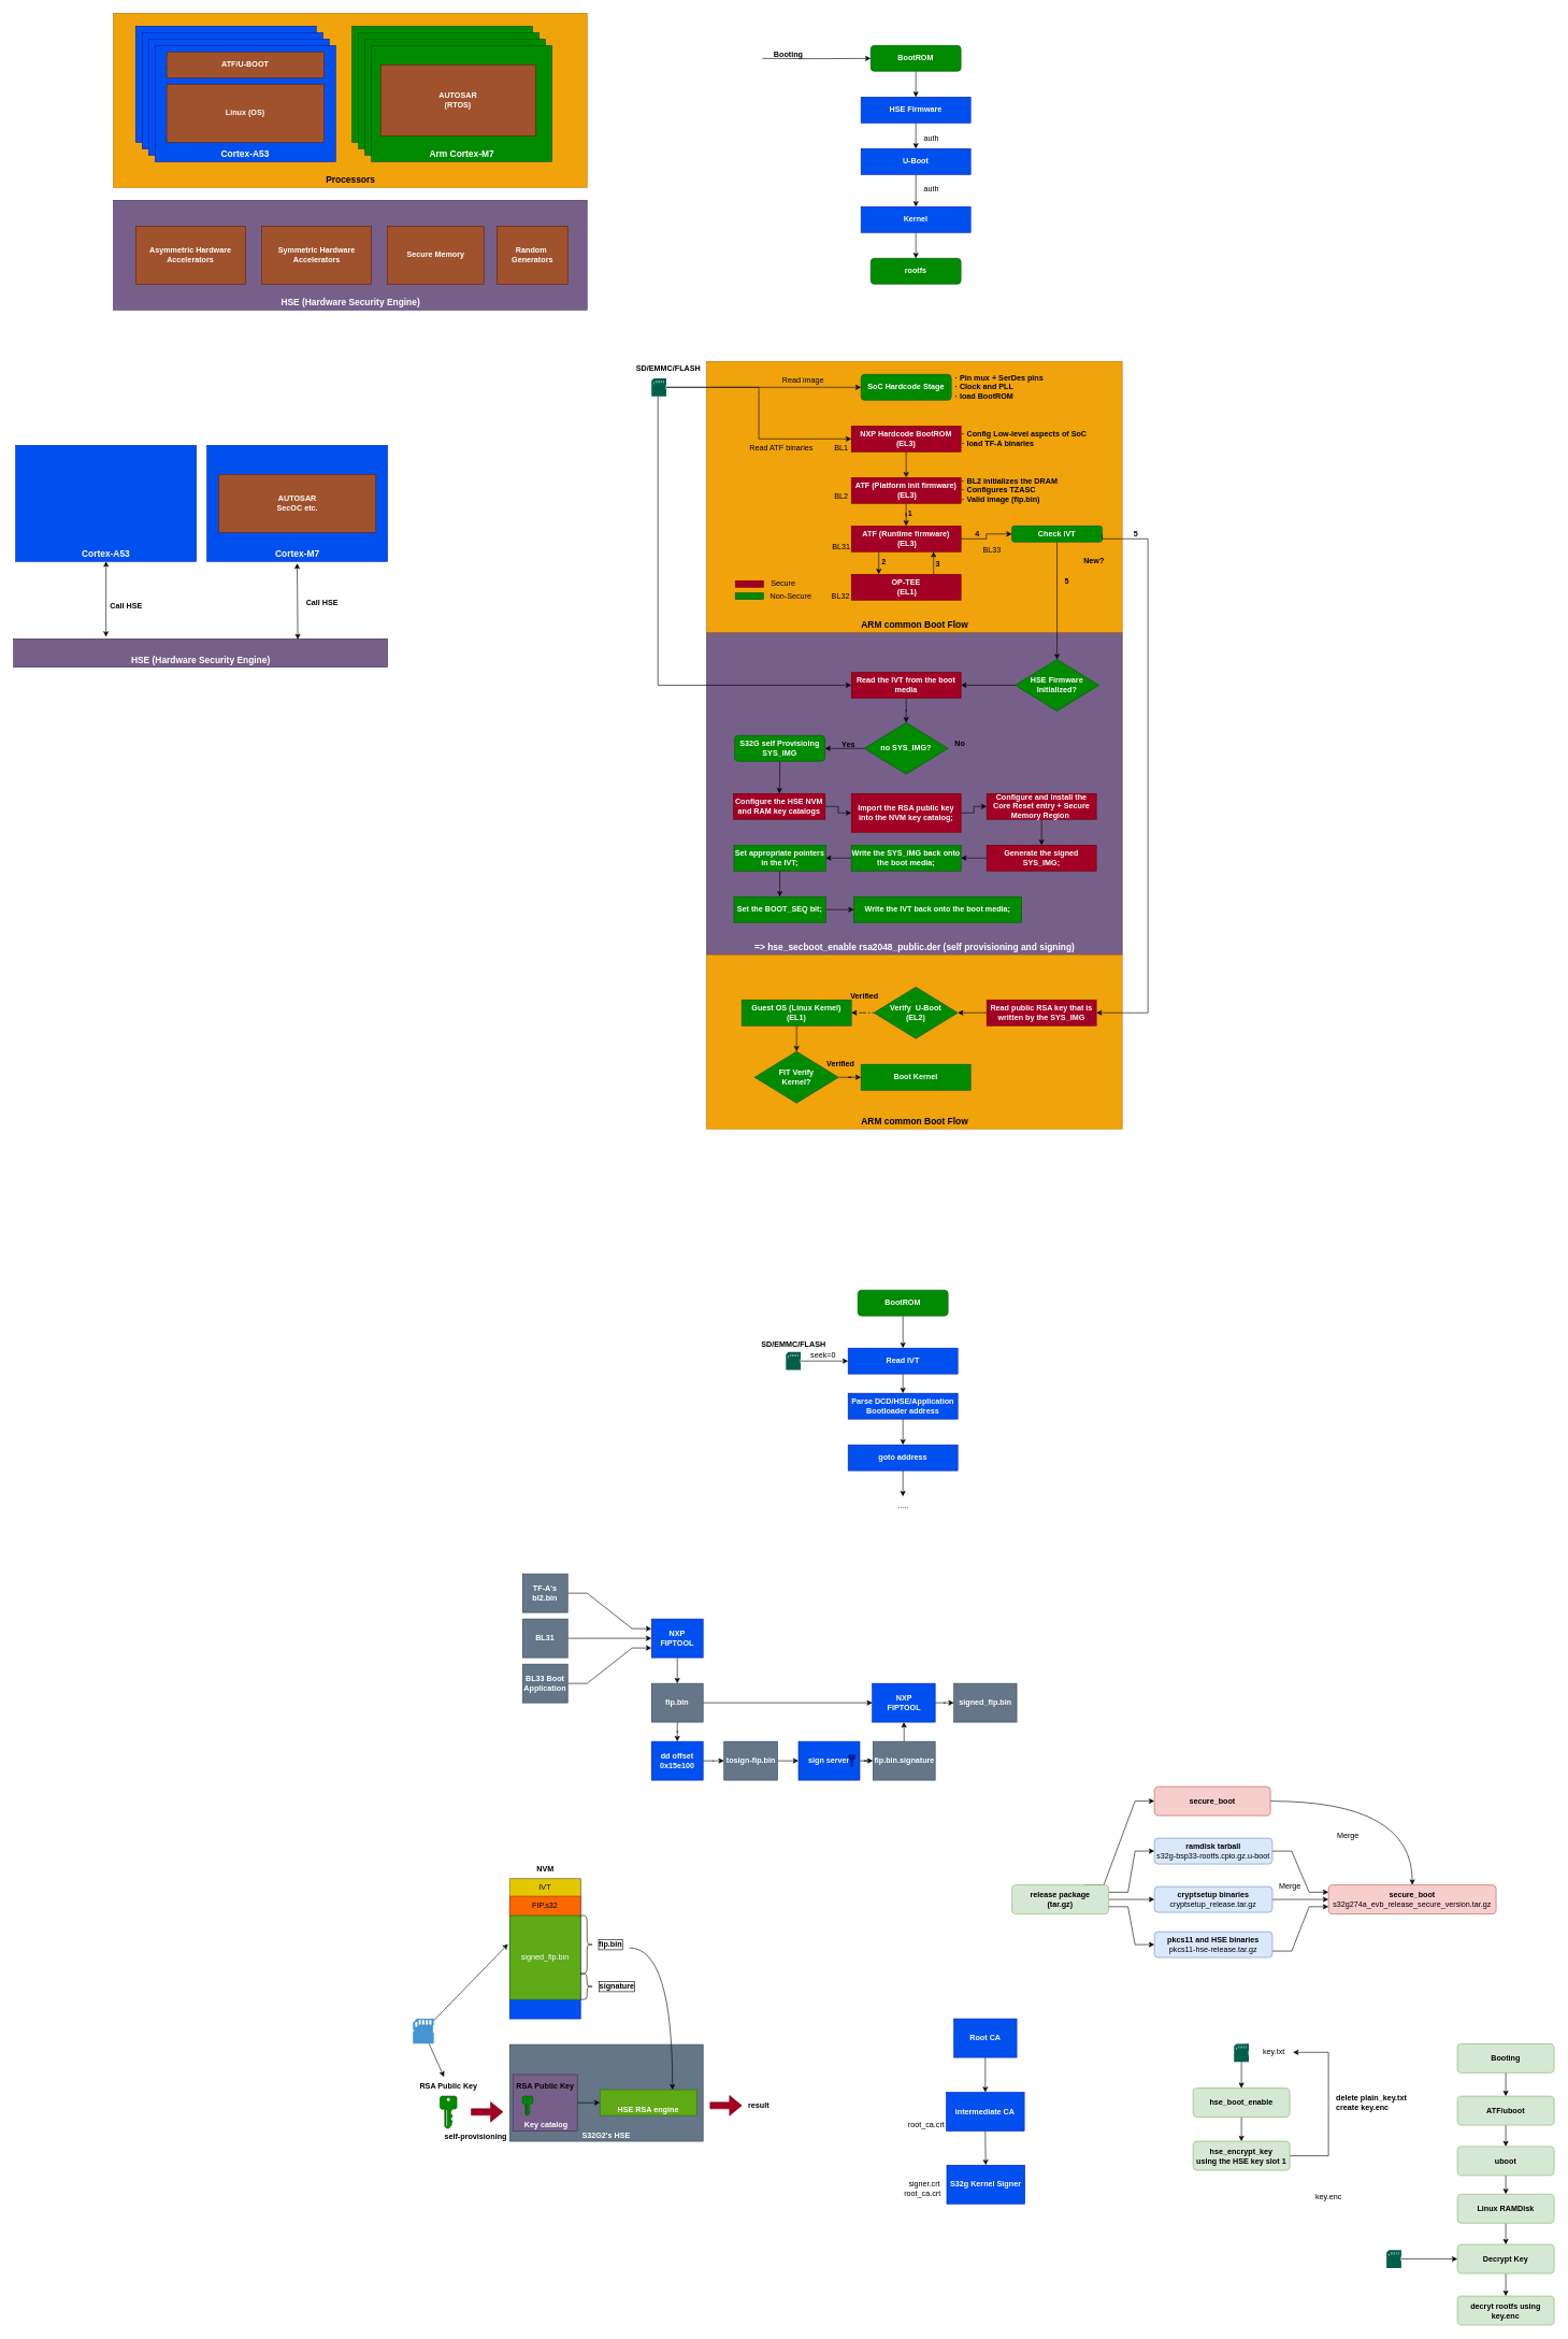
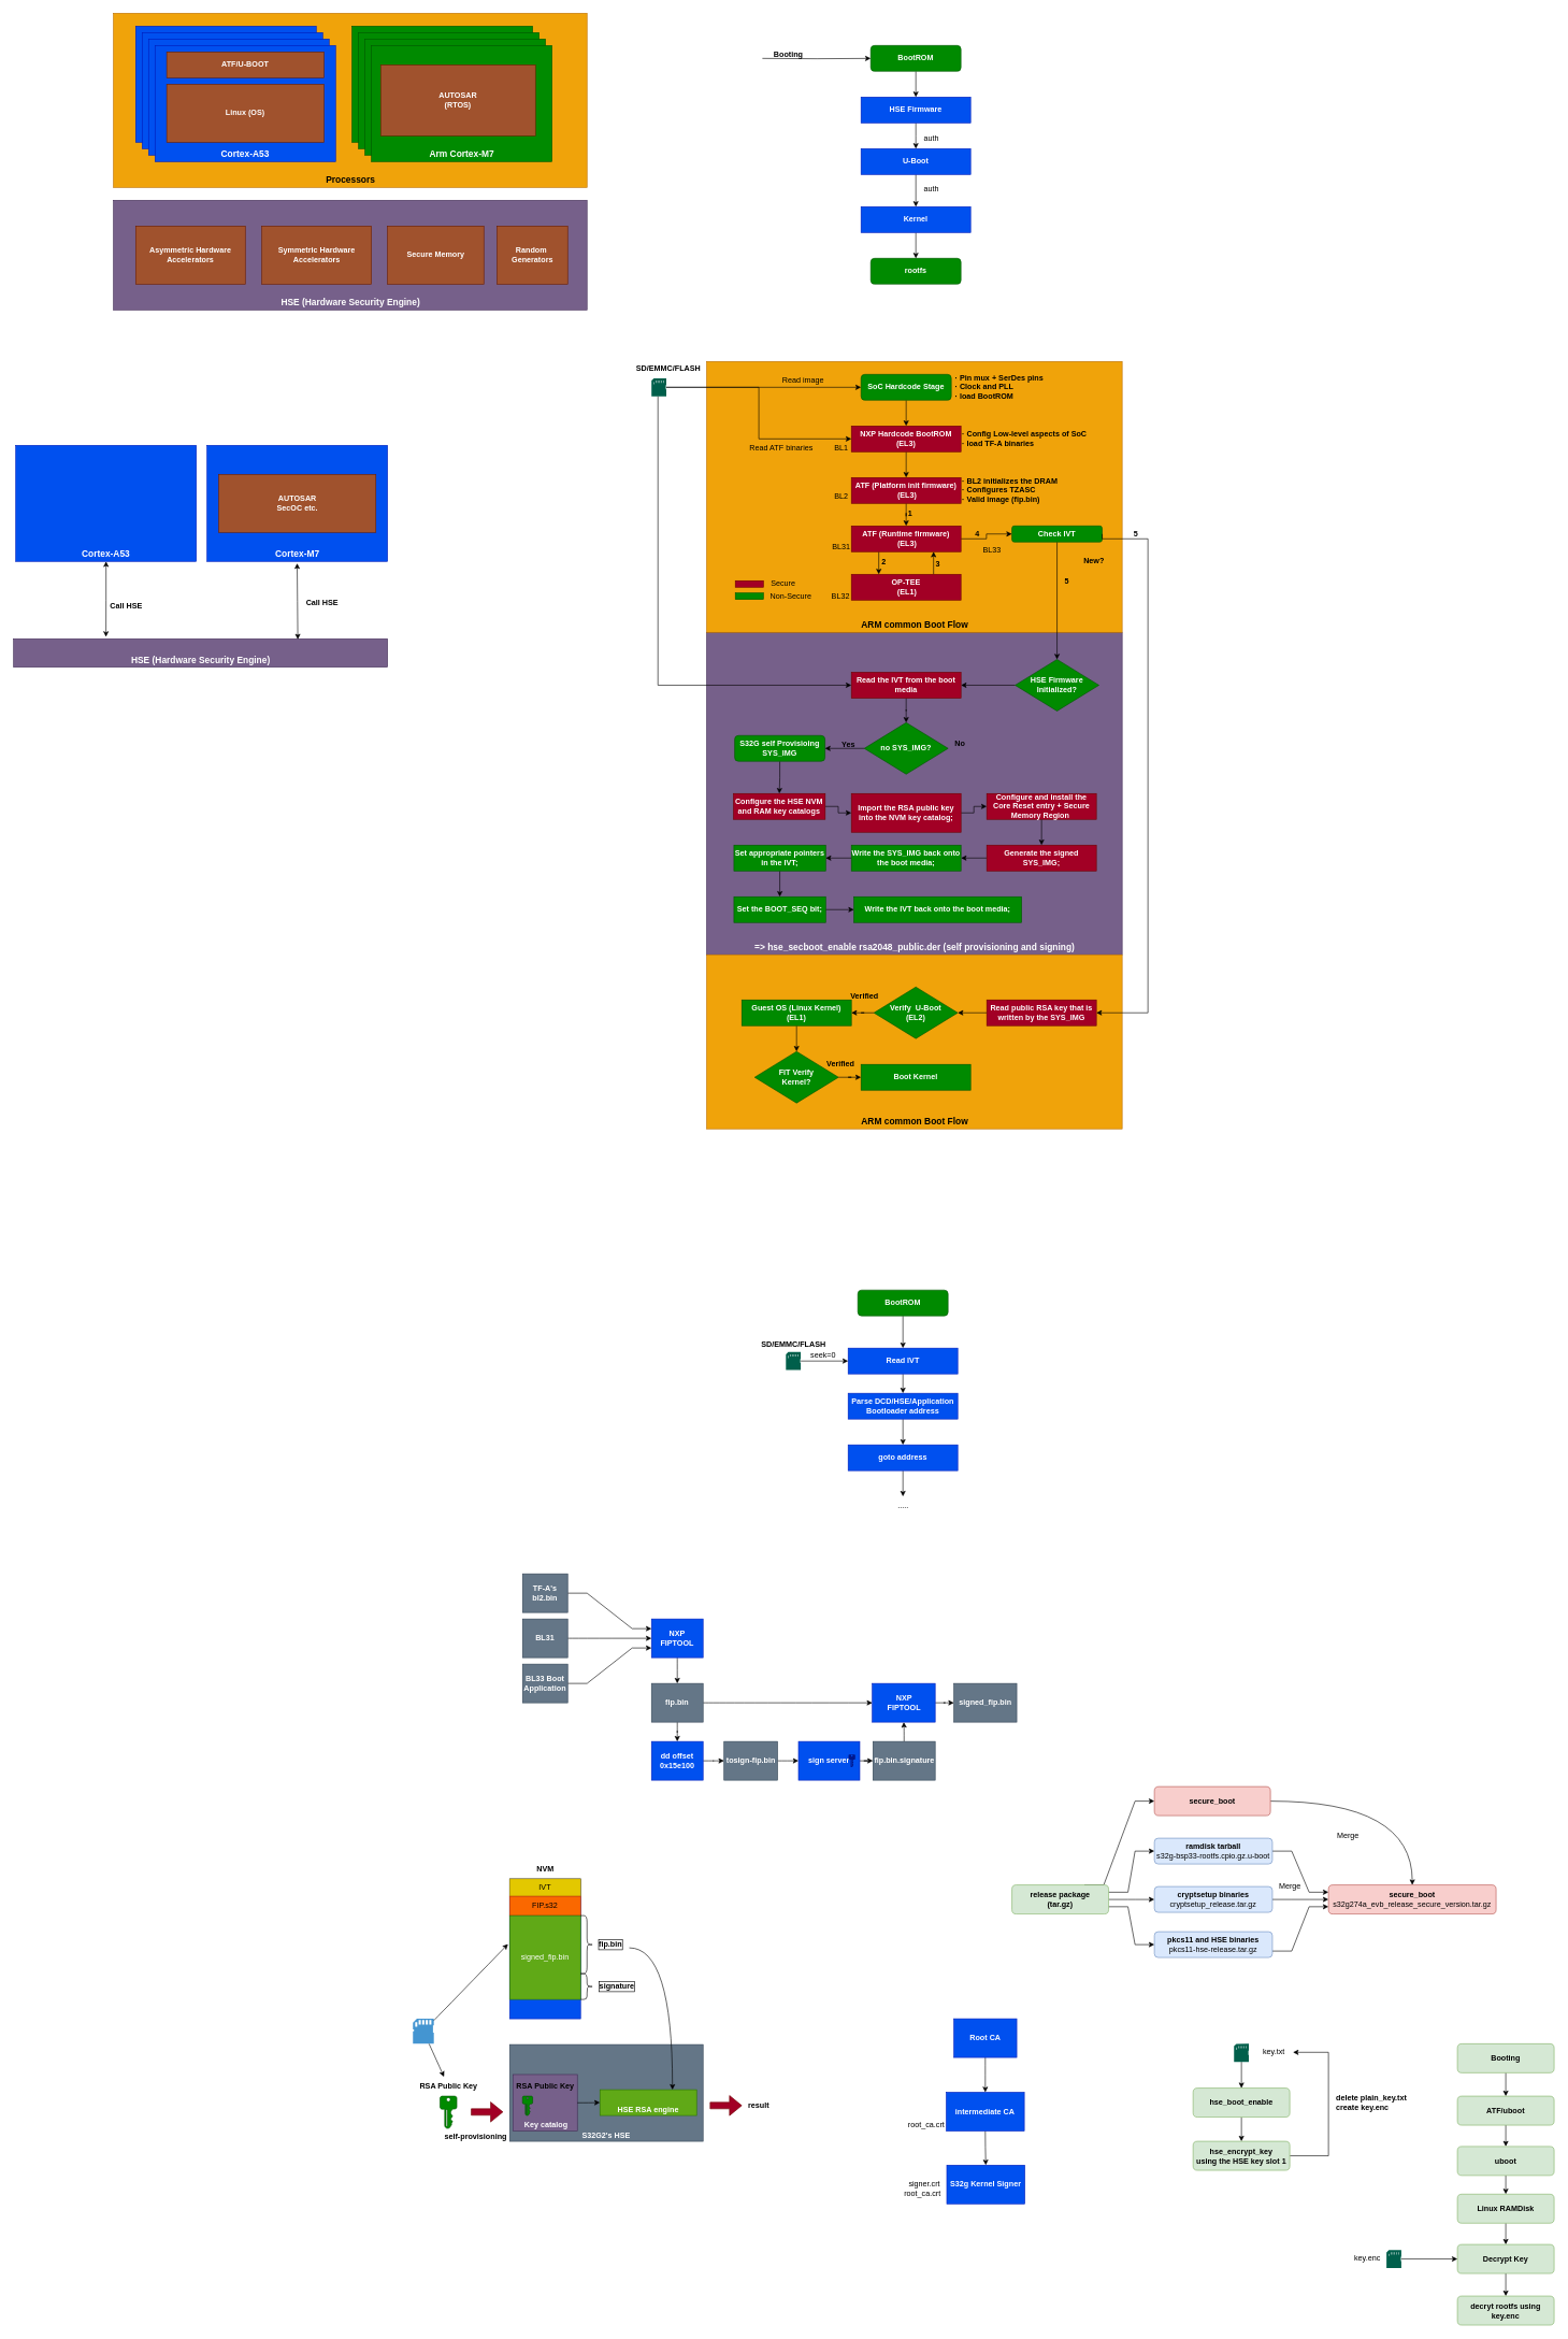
+ <mxCell id="11" style="edgeStyle=orthogonalEdgeStyle;rounded=0;orthogonalLoop=1;jettySize=auto;html=1;exitX=0.5;exitY=1;exitDx=0;exitDy=0;entryX=0.5;entryY=0;entryDx=0;entryDy=0;" parent="1" source="12" target="14" edge="1"><mxGeometry relative="1" as="geometry" /></mxCell>
- <mxCell id="89" style="edgeStyle=orthogonalEdgeStyle;rounded=0;orthogonalLoop=1;jettySize=auto;html=1;exitX=0;exitY=0.5;exitDx=0;exitDy=0;dashed=1;" parent="1" source="90" target="84" edge="1"><mxGeometry relative="1" as="geometry" /></mxCell>
+ <mxCell id="89" style="edgeStyle=orthogonalEdgeStyle;rounded=0;orthogonalLoop=1;jettySize=auto;html=1;exitX=0;exitY=0.5;exitDx=0;exitDy=0;" parent="1" source="90" target="84" edge="1"><mxGeometry relative="1" as="geometry" /></mxCell>
- <mxCell id="203" value="key.enc" style="text;html=1;align=center;verticalAlign=middle;resizable=0;points=[];autosize=1;strokeColor=none;fillColor=none;" parent="1" vertex="1"><mxGeometry x="2030" y="3391.5" width="60" height="30" as="geometry" /></mxCell>
+ <mxCell id="203" value="key.enc" style="text;html=1;align=center;verticalAlign=middle;resizable=0;points=[];autosize=1;strokeColor=none;fillColor=none;" parent="1" vertex="1"><mxGeometry x="2090" y="3486.5" width="60" height="30" as="geometry" /></mxCell>
